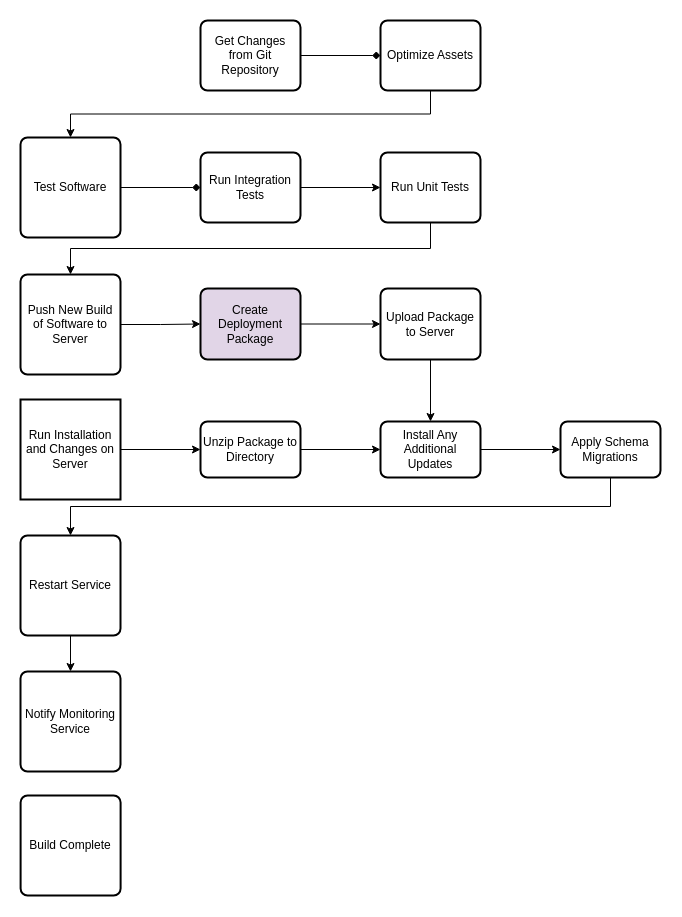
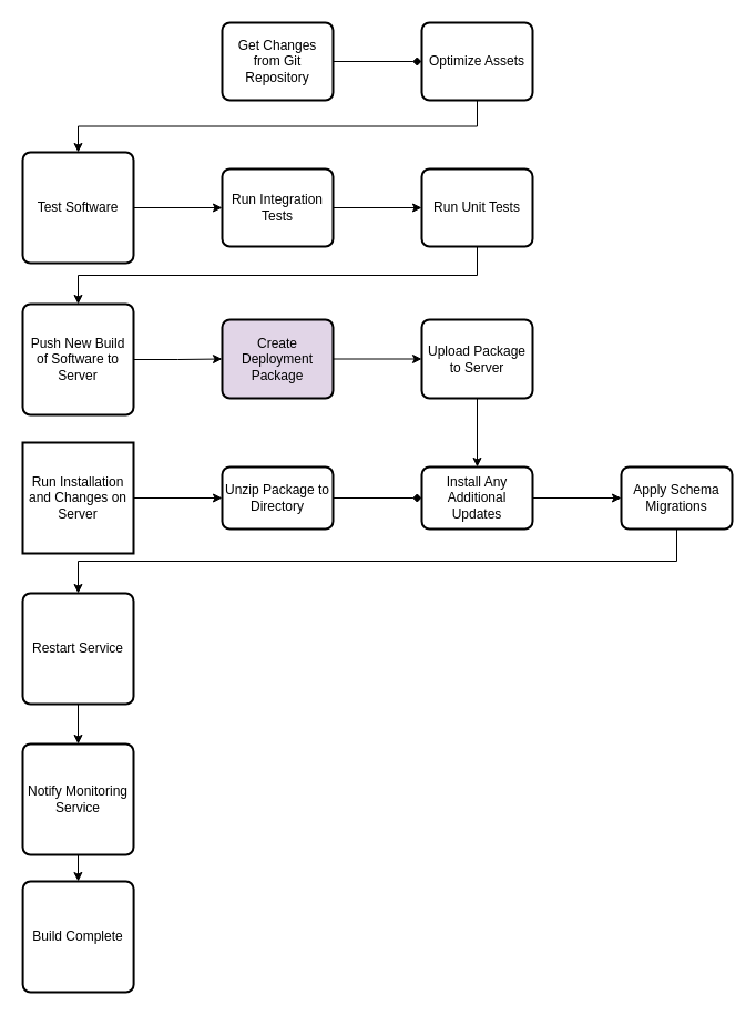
- <mxCell id="6" value="" style="edgeStyle=orthogonalEdgeStyle;rounded=0;orthogonalLoop=1;jettySize=auto;html=1;endArrow=diamond;" edge="1" parent="1" source="7" target="9"><mxGeometry relative="1" as="geometry" /></mxCell>
+ <mxCell id="6" value="" style="edgeStyle=orthogonalEdgeStyle;rounded=0;orthogonalLoop=1;jettySize=auto;html=1;" edge="1" parent="1" source="7" target="9"><mxGeometry relative="1" as="geometry" /></mxCell>
- <mxCell id="20" value="" style="edgeStyle=orthogonalEdgeStyle;rounded=0;orthogonalLoop=1;jettySize=auto;html=1;" edge="1" parent="1" source="21" target="23"><mxGeometry relative="1" as="geometry" /></mxCell>
+ <mxCell id="20" value="" style="edgeStyle=orthogonalEdgeStyle;rounded=0;orthogonalLoop=1;jettySize=auto;html=1;endArrow=diamond;" edge="1" parent="1" source="21" target="23"><mxGeometry relative="1" as="geometry" /></mxCell>
+ <mxCell id="28" value="" style="edgeStyle=orthogonalEdgeStyle;rounded=0;orthogonalLoop=1;jettySize=auto;html=1;" edge="1" parent="1" source="29" target="30"><mxGeometry relative="1" as="geometry" /></mxCell>
